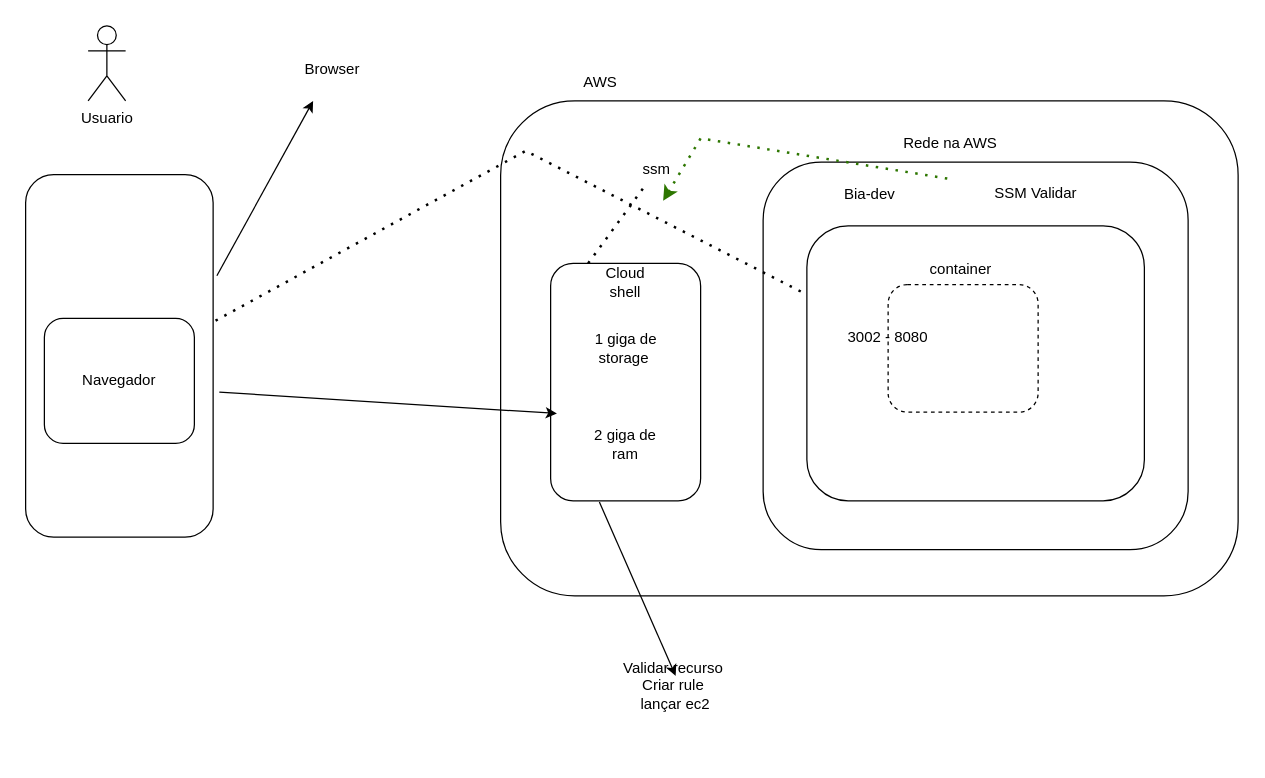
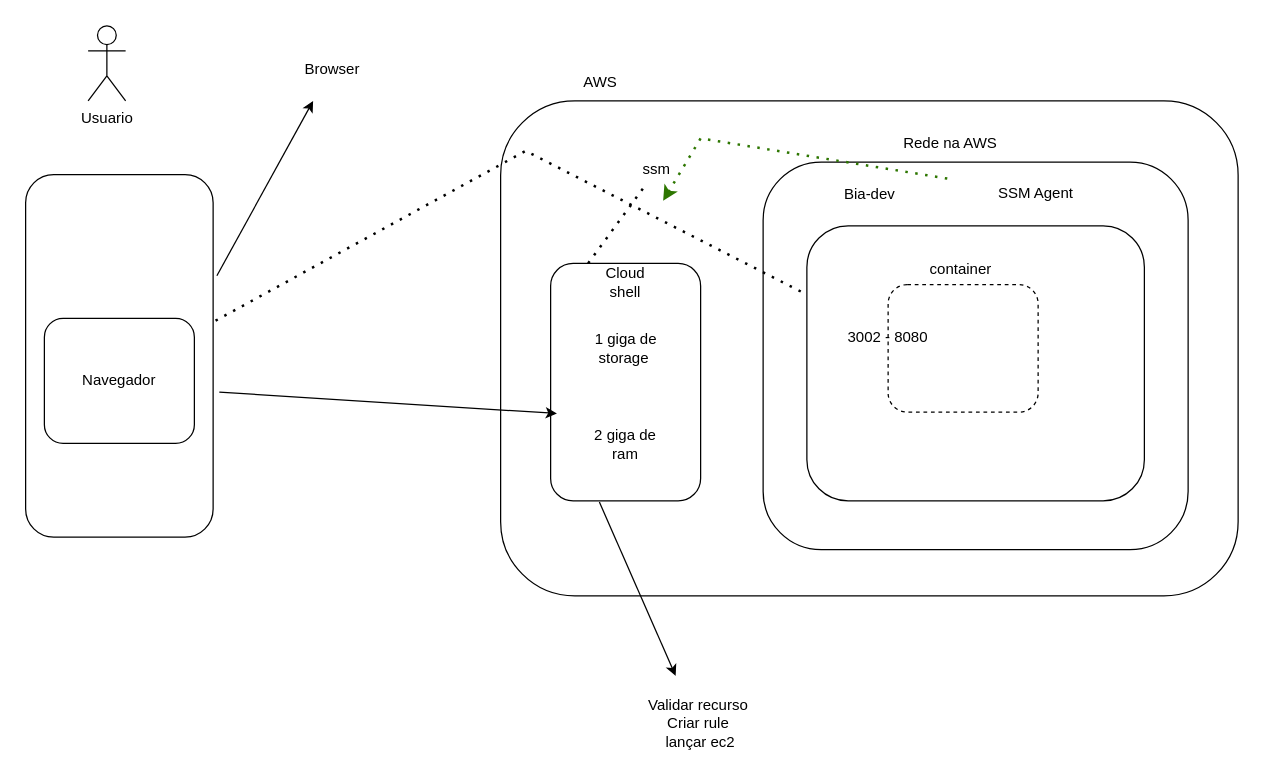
- <mxCell id="24" value="SSM Validar&amp;nbsp;" style="text;html=1;align=center;verticalAlign=middle;whiteSpace=wrap;rounded=0;" vertex="1" parent="1"><mxGeometry x="760" y="139" width="140" height="30" as="geometry" /></mxCell>
+ <mxCell id="24" value="SSM Agent&amp;nbsp;" style="text;html=1;align=center;verticalAlign=middle;whiteSpace=wrap;rounded=0;" vertex="1" parent="1"><mxGeometry x="760" y="139" width="140" height="30" as="geometry" /></mxCell>
- <mxCell id="21" value="Validar recurso&amp;nbsp;&lt;div&gt;Criar rule&amp;nbsp;&lt;/div&gt;&lt;div&gt;lançar ec2&lt;br&gt;&lt;div&gt;&lt;br&gt;&lt;/div&gt;&lt;/div&gt;" style="text;html=1;align=center;verticalAlign=middle;whiteSpace=wrap;rounded=0;" vertex="1" parent="1"><mxGeometry x="470" y="540" width="140" height="30" as="geometry" /></mxCell>
+ <mxCell id="21" value="Validar recurso&amp;nbsp;&lt;div&gt;Criar rule&amp;nbsp;&lt;/div&gt;&lt;div&gt;lançar ec2&lt;br&gt;&lt;div&gt;&lt;br&gt;&lt;/div&gt;&lt;/div&gt;" style="text;html=1;align=center;verticalAlign=middle;whiteSpace=wrap;rounded=0;" vertex="1" parent="1"><mxGeometry x="490" y="570" width="140" height="30" as="geometry" /></mxCell>
